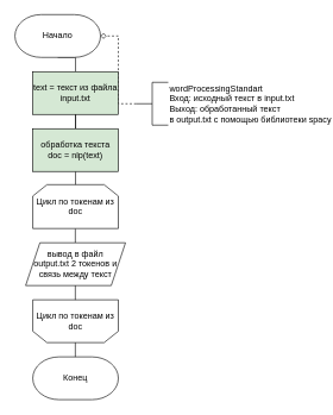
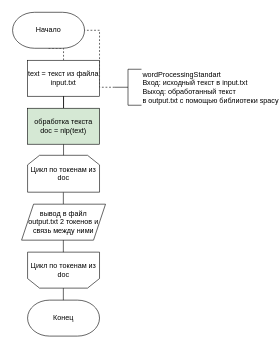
- <mxCell id="5" style="edgeStyle=orthogonalEdgeStyle;rounded=0;orthogonalLoop=1;jettySize=auto;html=1;exitX=0;exitY=0.5;exitDx=0;exitDy=0;exitPerimeter=0;entryX=1;entryY=0.5;entryDx=0;entryDy=0;entryPerimeter=0;endArrow=diamond;endFill=0;dashed=1;" edge="1" parent="1" source="6" target="3"><mxGeometry relative="1" as="geometry" /></mxCell>
+ <mxCell id="5" style="edgeStyle=orthogonalEdgeStyle;rounded=0;orthogonalLoop=1;jettySize=auto;html=1;exitX=0;exitY=0.5;exitDx=0;exitDy=0;exitPerimeter=0;entryX=1;entryY=0.5;entryDx=0;entryDy=0;entryPerimeter=0;endArrow=none;endFill=0;dashed=1;" edge="1" parent="1" source="6" target="3"><mxGeometry relative="1" as="geometry" /></mxCell>
- <mxCell id="2" style="edgeStyle=orthogonalEdgeStyle;rounded=0;orthogonalLoop=1;jettySize=auto;html=1;exitX=0.5;exitY=1;exitDx=0;exitDy=0;exitPerimeter=0;entryX=0.5;entryY=0;entryDx=0;entryDy=0;endArrow=none;endFill=0;" edge="1" parent="1" source="3" target="8"><mxGeometry relative="1" as="geometry" /></mxCell>
+ <mxCell id="2" style="edgeStyle=orthogonalEdgeStyle;rounded=0;orthogonalLoop=1;jettySize=auto;html=1;exitX=0.5;exitY=1;exitDx=0;exitDy=0;exitPerimeter=0;entryX=0.5;entryY=0;entryDx=0;entryDy=0;endArrow=none;endFill=0;dashed=1;" edge="1" parent="1" source="3" target="8"><mxGeometry relative="1" as="geometry" /></mxCell>
- <mxCell id="8" value="text = текст из файла input.txt" style="rounded=0;whiteSpace=wrap;html=1;absoluteArcSize=1;arcSize=14;strokeWidth=1;fillColor=#d5e8d4;" vertex="1" parent="1"><mxGeometry x="45" y="100" width="120" height="60" as="geometry" /></mxCell>
+ <mxCell id="8" value="text = текст из файла input.txt" style="rounded=0;whiteSpace=wrap;html=1;absoluteArcSize=1;arcSize=14;strokeWidth=1;" vertex="1" parent="1"><mxGeometry x="45" y="100" width="120" height="60" as="geometry" /></mxCell>
- <mxCell id="15" value="вывод в файл &lt;br&gt;output.txt 2 токенов и связь между текст" style="shape=parallelogram;perimeter=parallelogramPerimeter;whiteSpace=wrap;html=1;fixedSize=1;" vertex="1" parent="1"><mxGeometry x="35" y="340" width="140" height="60" as="geometry" /></mxCell>
+ <mxCell id="15" value="вывод в файл &lt;br&gt;output.txt 2 токенов и связь между ними" style="shape=parallelogram;perimeter=parallelogramPerimeter;whiteSpace=wrap;html=1;fixedSize=1;" vertex="1" parent="1"><mxGeometry x="35" y="340" width="140" height="60" as="geometry" /></mxCell>
